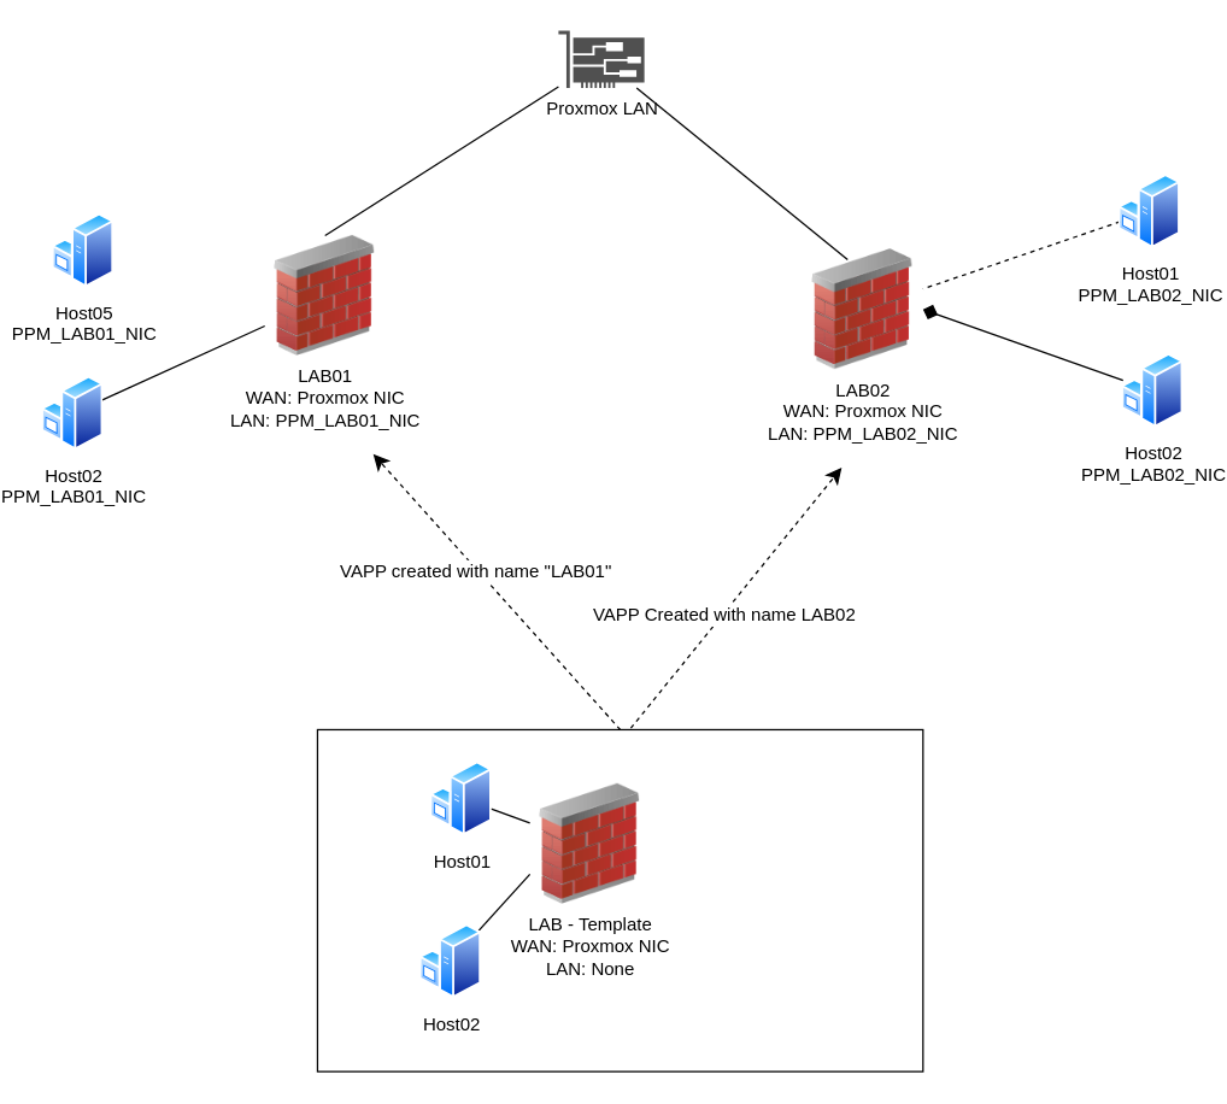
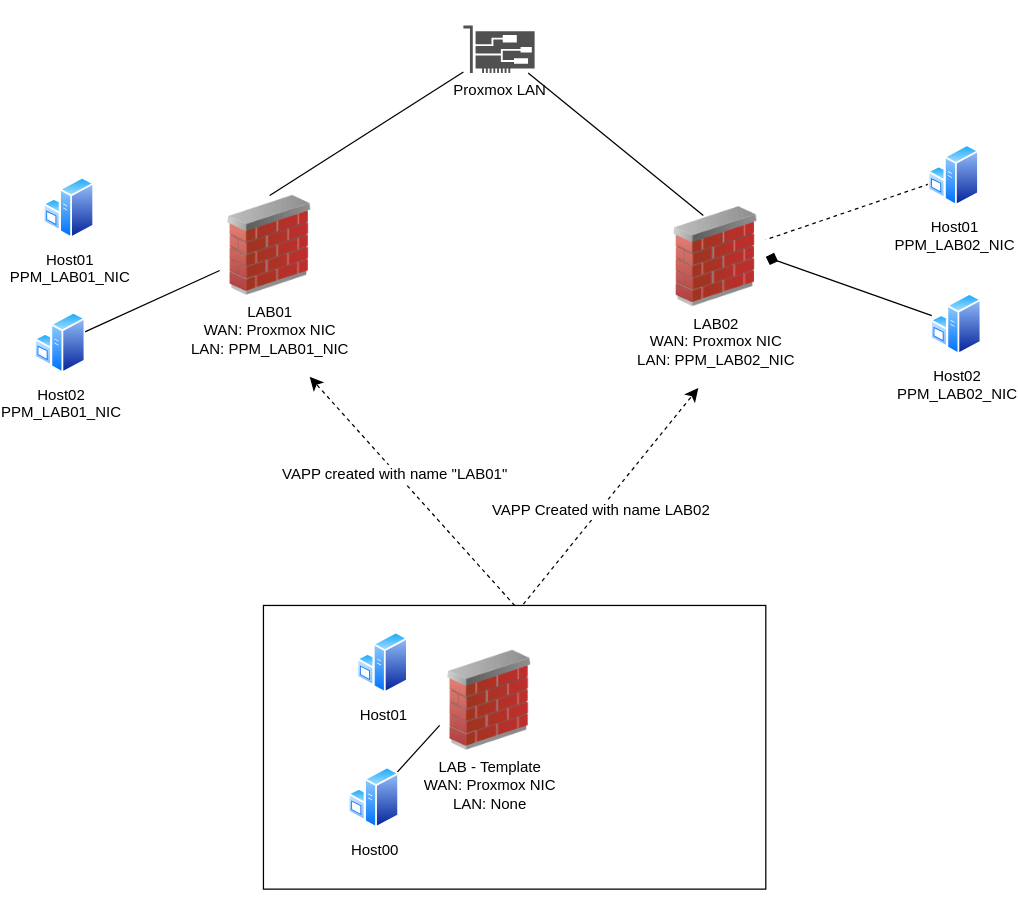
- <mxCell id="5" value="Host05&lt;br&gt;PPM_LAB01_NIC" style="image;aspect=fixed;perimeter=ellipsePerimeter;html=1;align=center;shadow=0;dashed=0;spacingTop=3;image=img/lib/active_directory/windows_server.svg;" vertex="1" parent="1"><mxGeometry x="27" y="141" width="41" height="50" as="geometry" /></mxCell>
+ <mxCell id="5" value="Host01&lt;br&gt;PPM_LAB01_NIC" style="image;aspect=fixed;perimeter=ellipsePerimeter;html=1;align=center;shadow=0;dashed=0;spacingTop=3;image=img/lib/active_directory/windows_server.svg;" vertex="1" parent="1"><mxGeometry x="27" y="141" width="41" height="50" as="geometry" /></mxCell>
- <mxCell id="20" style="edgeStyle=none;curved=1;rounded=0;orthogonalLoop=1;jettySize=auto;html=1;fontSize=12;startSize=8;endSize=8;endArrow=none;startFill=0;" edge="1" parent="14" source="21" target="24"><mxGeometry relative="1" as="geometry" /></mxCell>
- <mxCell id="23" value="Host02&lt;div&gt;&lt;br&gt;&lt;/div&gt;" style="image;aspect=fixed;perimeter=ellipsePerimeter;html=1;align=center;shadow=0;dashed=0;spacingTop=3;image=img/lib/active_directory/windows_server.svg;" vertex="1" parent="14"><mxGeometry x="68" y="129" width="41" height="50" as="geometry" /></mxCell>
+ <mxCell id="23" value="Host00&lt;div&gt;&lt;br&gt;&lt;/div&gt;" style="image;aspect=fixed;perimeter=ellipsePerimeter;html=1;align=center;shadow=0;dashed=0;spacingTop=3;image=img/lib/active_directory/windows_server.svg;" vertex="1" parent="14"><mxGeometry x="68" y="129" width="41" height="50" as="geometry" /></mxCell>
